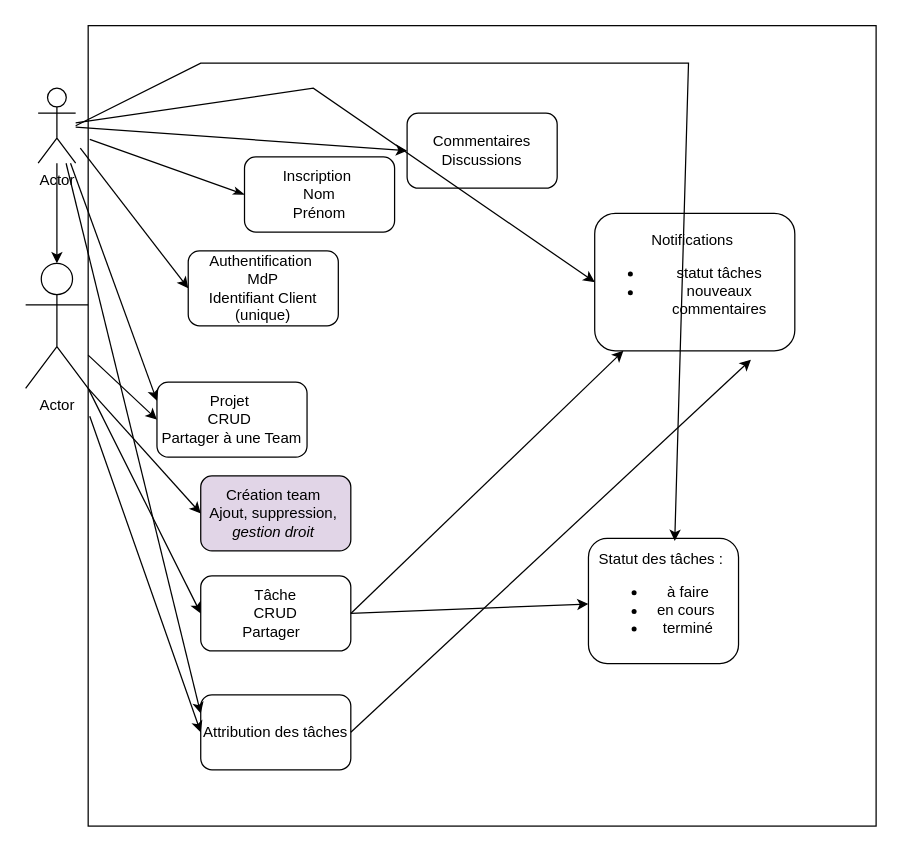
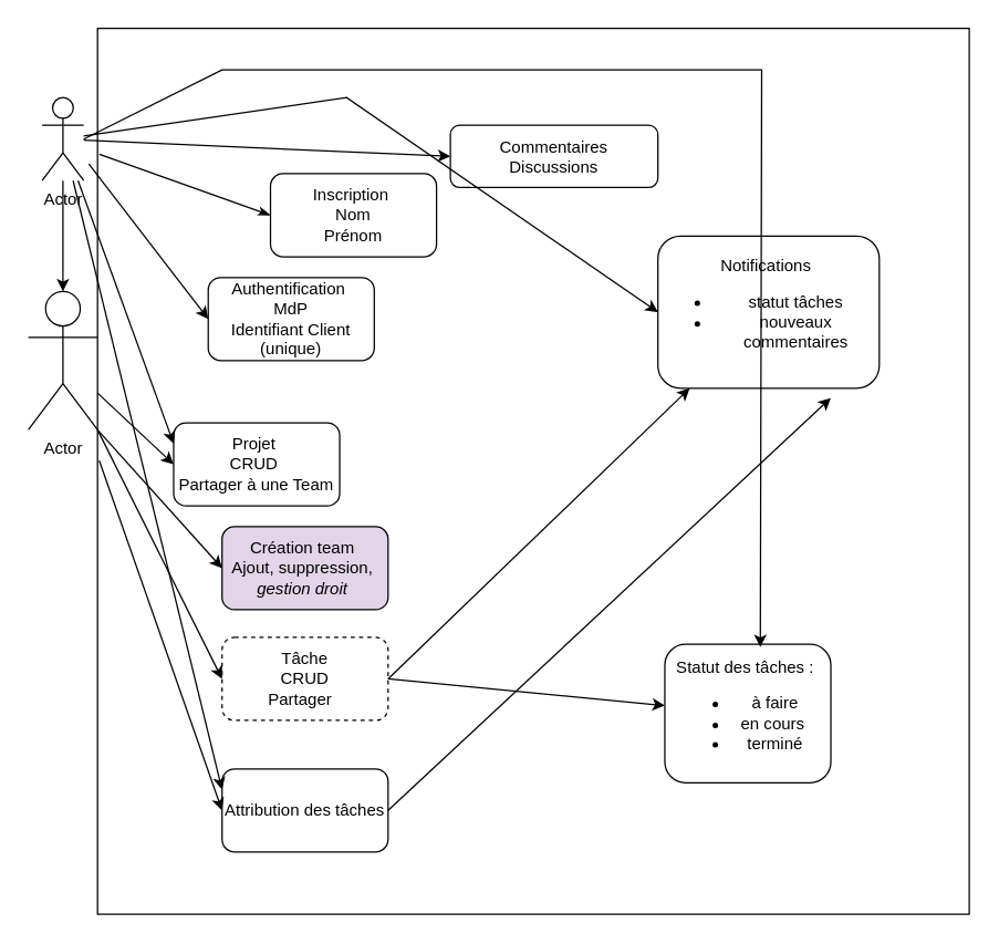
- <mxCell id="11" value="Commentaires&lt;br&gt;Discussions" style="rounded=1;whiteSpace=wrap;html=1;" parent="1" vertex="1"><mxGeometry x="325" y="90" width="120" height="60" as="geometry" /></mxCell>
+ <mxCell id="11" value="Commentaires&lt;br&gt;Discussions" style="rounded=1;whiteSpace=wrap;html=1;" parent="1" vertex="1"><mxGeometry x="325" y="90" width="150" height="45" as="geometry" /></mxCell>
- <mxCell id="10" value="Statut des tâches :&amp;nbsp;&lt;br&gt;&lt;ul&gt;&lt;li&gt;à faire&lt;/li&gt;&lt;li&gt;en cours&amp;nbsp;&lt;/li&gt;&lt;li&gt;terminé&lt;/li&gt;&lt;/ul&gt;" style="rounded=1;whiteSpace=wrap;html=1;" parent="1" vertex="1"><mxGeometry x="470" y="430" width="120" height="100" as="geometry" /></mxCell>
+ <mxCell id="10" value="Statut des tâches :&amp;nbsp;&lt;br&gt;&lt;ul&gt;&lt;li&gt;à faire&lt;/li&gt;&lt;li&gt;en cours&amp;nbsp;&lt;/li&gt;&lt;li&gt;terminé&lt;/li&gt;&lt;/ul&gt;" style="rounded=1;whiteSpace=wrap;html=1;" parent="1" vertex="1"><mxGeometry x="480" y="465" width="120" height="100" as="geometry" /></mxCell>
- <mxCell id="8" value="Tâche&lt;br&gt;CRUD&lt;br&gt;Partager&amp;nbsp;&amp;nbsp;" style="rounded=1;whiteSpace=wrap;html=1;" parent="1" vertex="1"><mxGeometry x="160" y="460" width="120" height="60" as="geometry" /></mxCell>
+ <mxCell id="8" value="Tâche&lt;br&gt;CRUD&lt;br&gt;Partager&amp;nbsp;&amp;nbsp;" style="rounded=1;whiteSpace=wrap;html=1;dashed=1;" parent="1" vertex="1"><mxGeometry x="160" y="460" width="120" height="60" as="geometry" /></mxCell>
